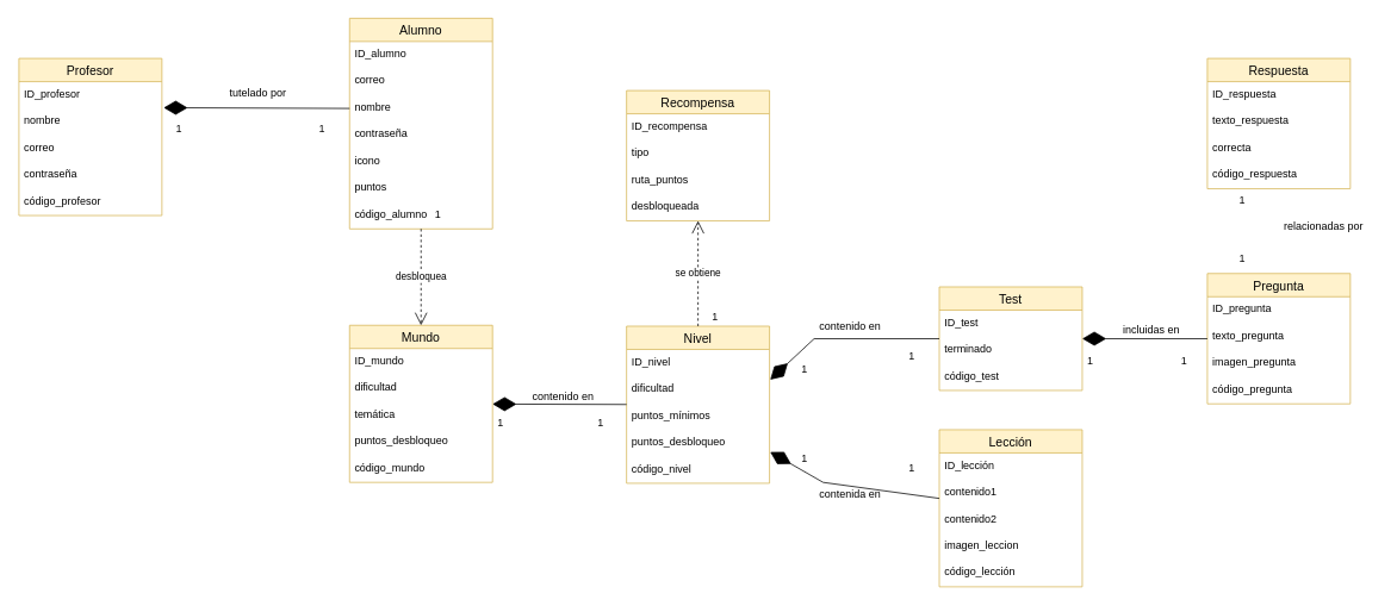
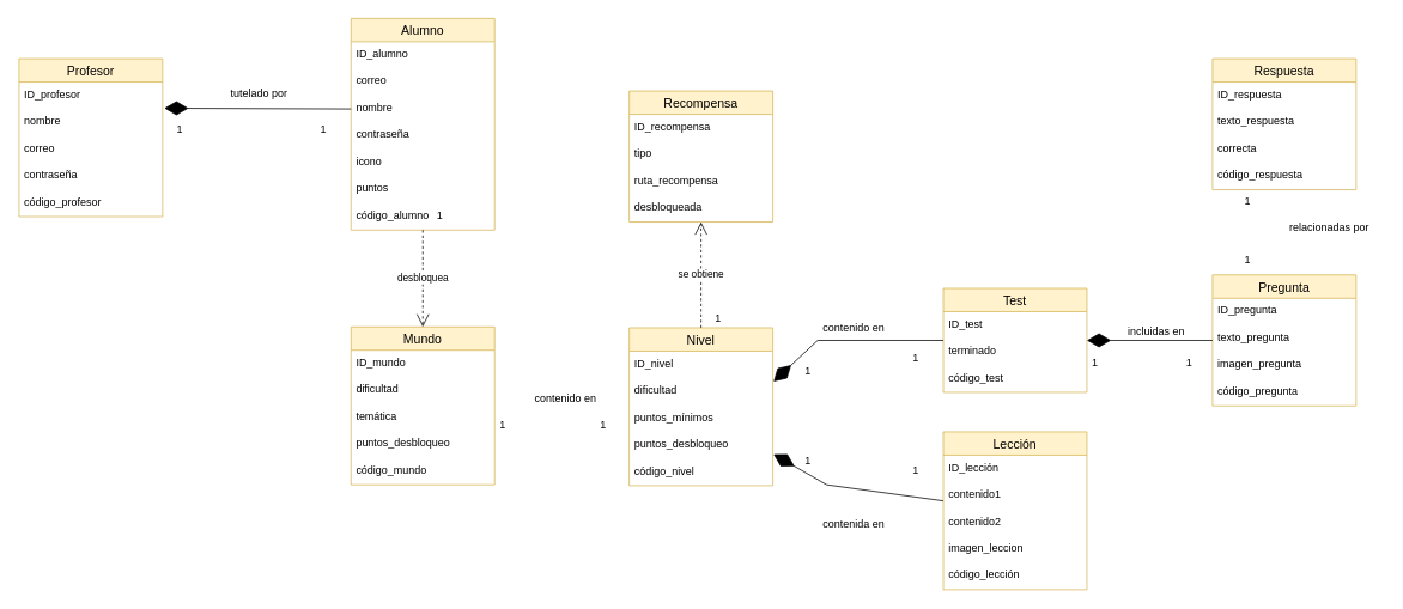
- <mxCell id="31" value="ruta_puntos" style="text;strokeColor=none;fillColor=none;spacingLeft=4;spacingRight=4;overflow=hidden;rotatable=0;points=[[0,0.5],[1,0.5]];portConstraint=eastwest;fontSize=12;" parent="28" vertex="1"><mxGeometry y="86" width="160" height="30" as="geometry" /></mxCell>
+ <mxCell id="31" value="ruta_recompensa" style="text;strokeColor=none;fillColor=none;spacingLeft=4;spacingRight=4;overflow=hidden;rotatable=0;points=[[0,0.5],[1,0.5]];portConstraint=eastwest;fontSize=12;" parent="28" vertex="1"><mxGeometry y="86" width="160" height="30" as="geometry" /></mxCell>
- <mxCell id="59" value="" style="endArrow=diamondThin;endFill=1;endSize=24;html=1;rounded=0;" parent="1" source="22" target="16" edge="1"><mxGeometry width="160" relative="1" as="geometry"><mxPoint x="290" y="690" as="sourcePoint" /><mxPoint x="620" y="500" as="targetPoint" /></mxGeometry></mxCell>
- <mxCell id="68" value="contenida en" style="text;strokeColor=none;fillColor=none;spacingLeft=4;spacingRight=4;overflow=hidden;rotatable=0;points=[[0,0.5],[1,0.5]];portConstraint=eastwest;fontSize=12;" parent="1" vertex="1"><mxGeometry x="910" y="540" width="80" height="30" as="geometry" /></mxCell>
+ <mxCell id="68" value="contenida en" style="text;strokeColor=none;fillColor=none;spacingLeft=4;spacingRight=4;overflow=hidden;rotatable=0;points=[[0,0.5],[1,0.5]];portConstraint=eastwest;fontSize=12;" parent="1" vertex="1"><mxGeometry x="910" y="570" width="80" height="30" as="geometry" /></mxCell>
